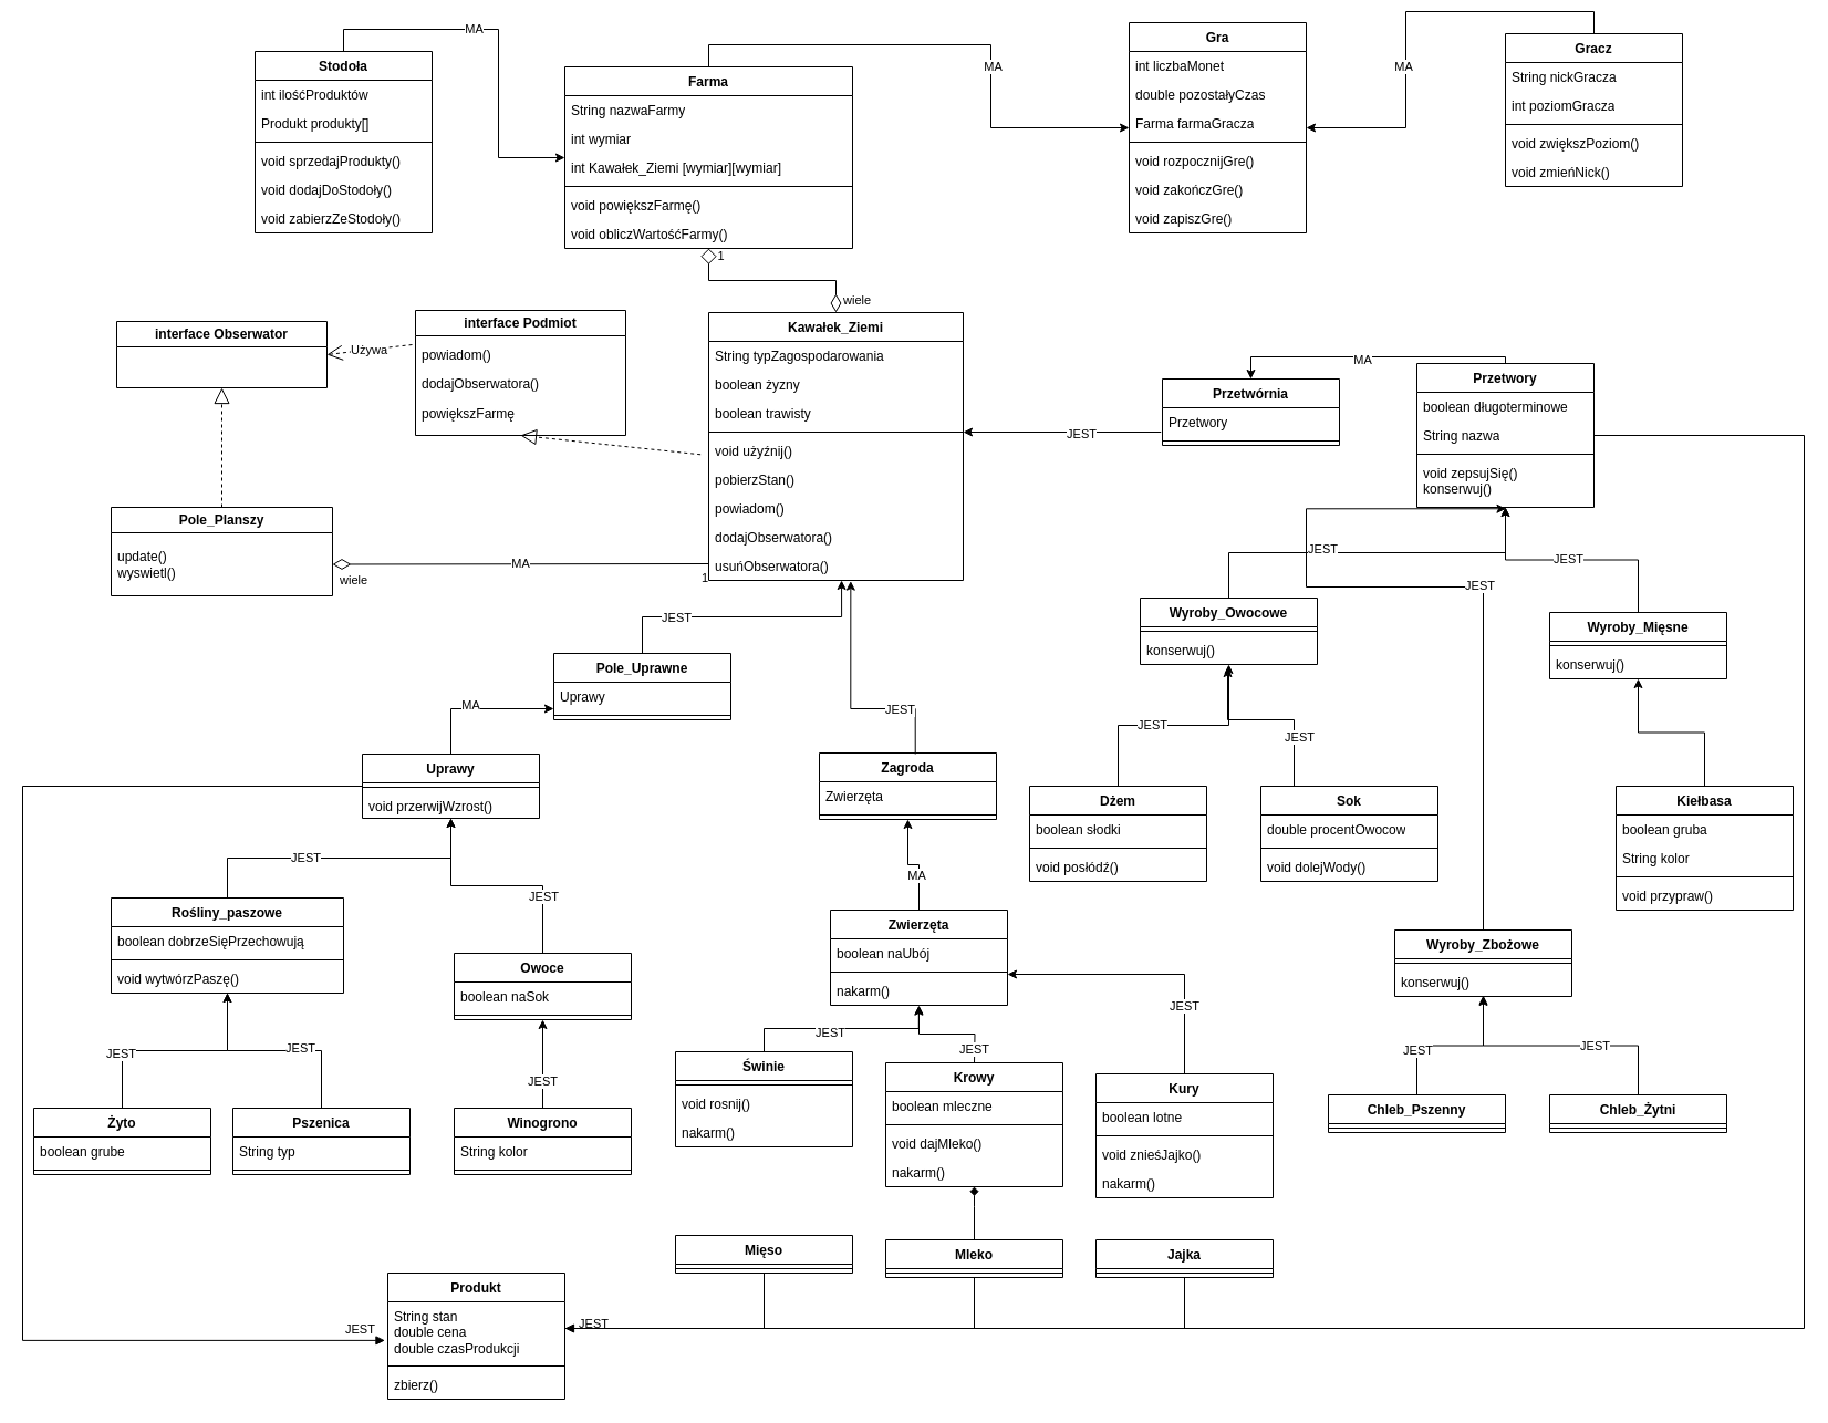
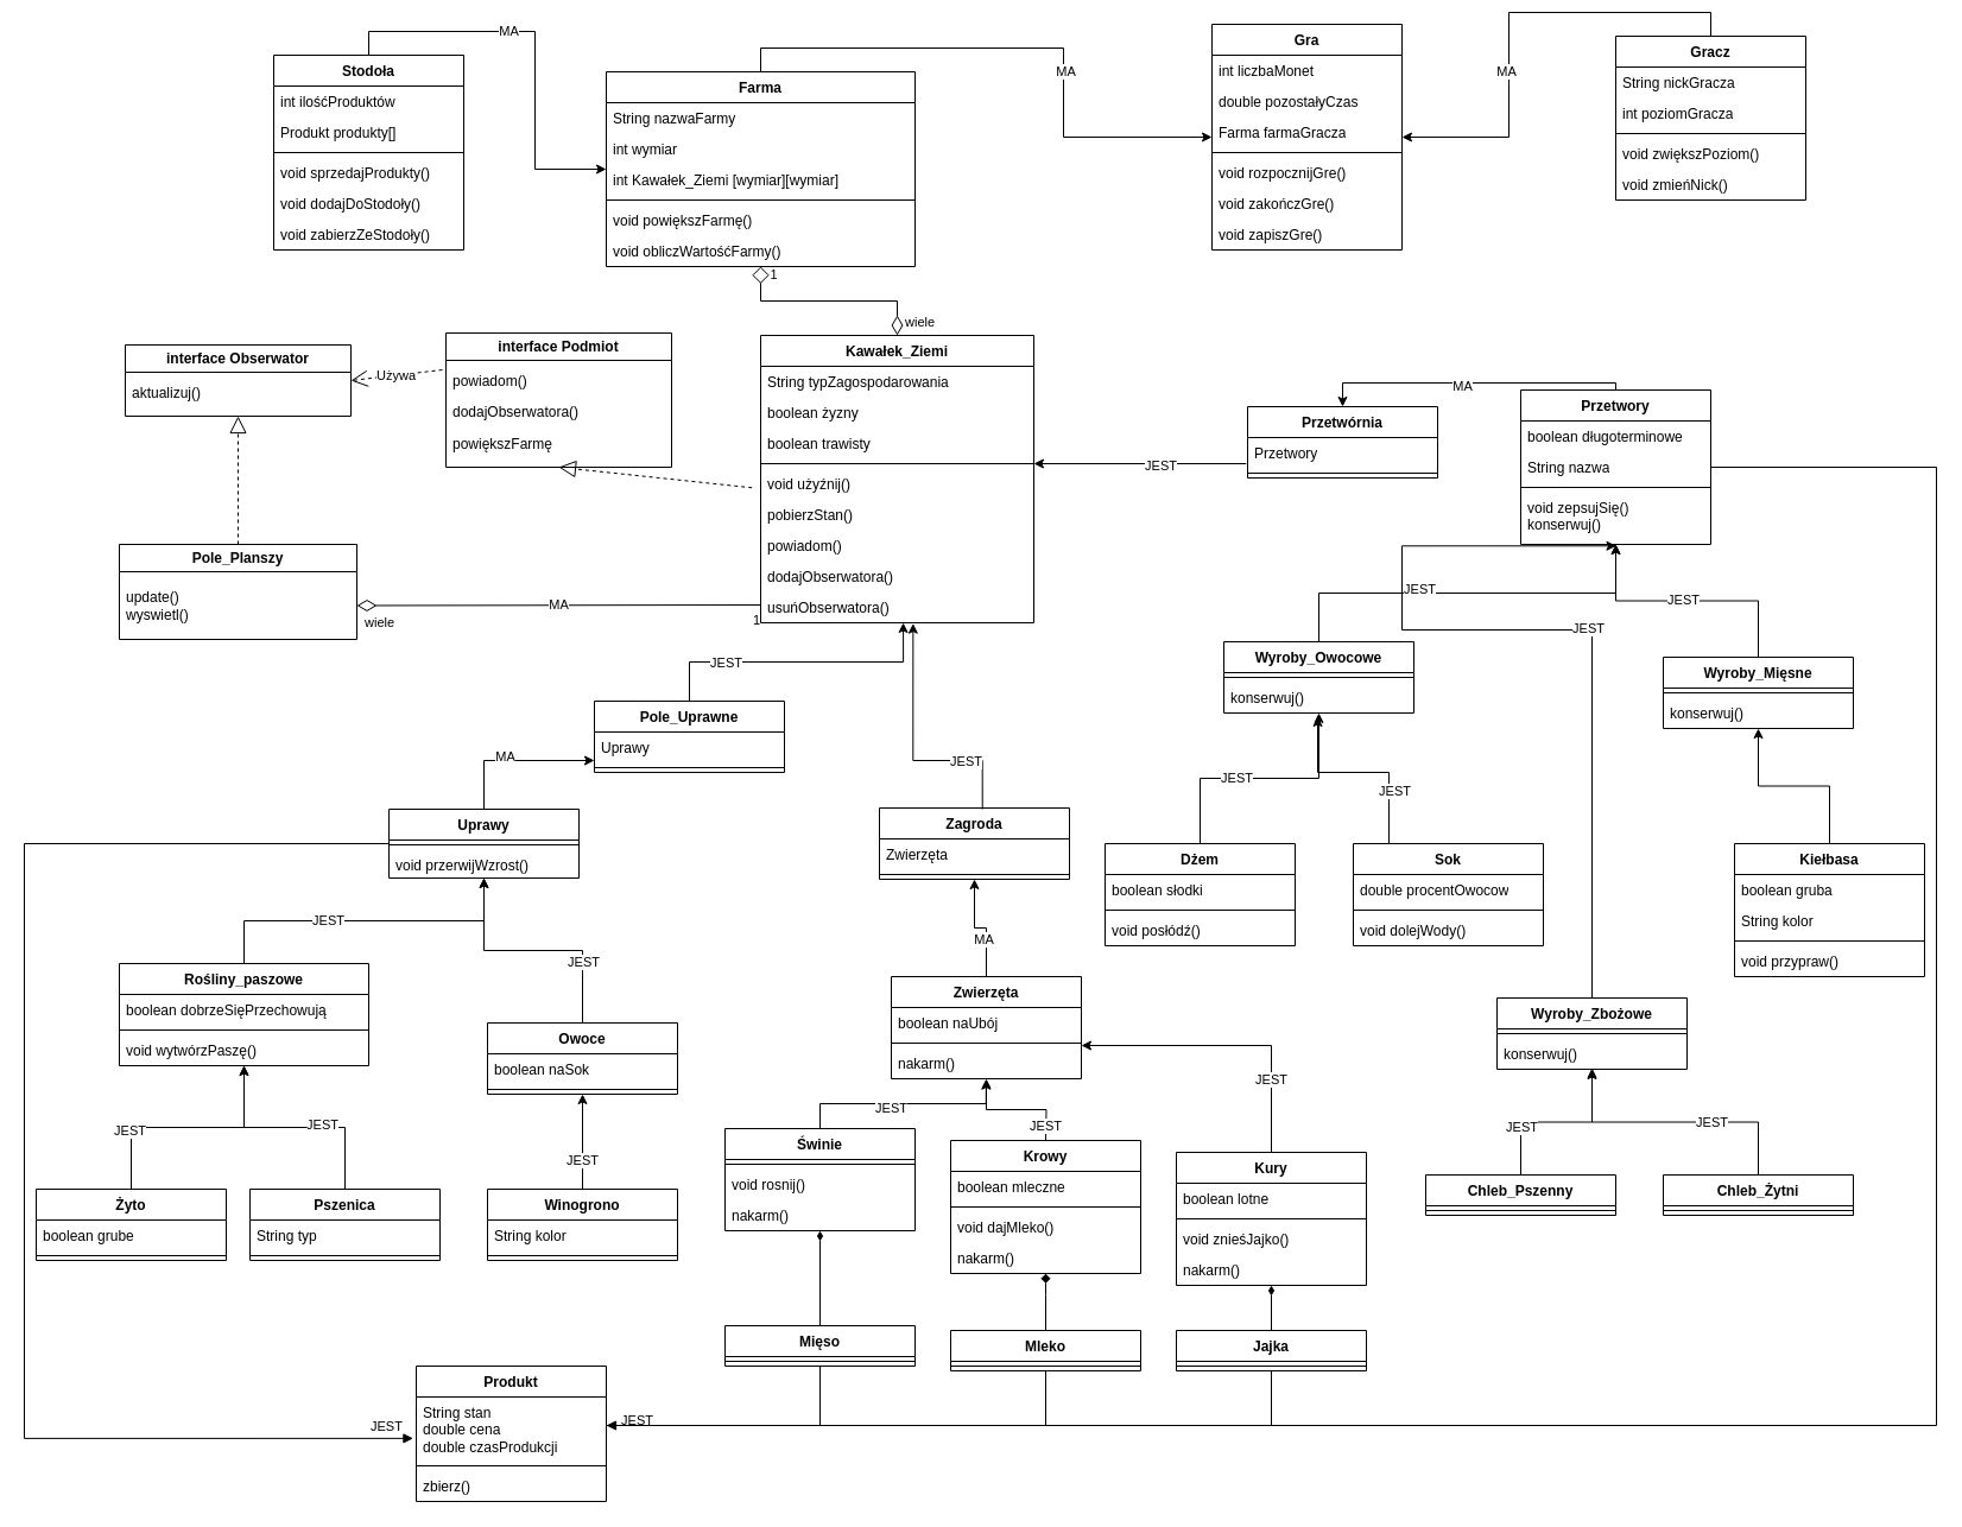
+ <mxCell id="160" value="aktualizuj()" style="text;strokeColor=none;fillColor=none;align=left;verticalAlign=top;spacingLeft=4;spacingRight=4;overflow=hidden;rotatable=0;points=[[0,0.5],[1,0.5]];portConstraint=eastwest;whiteSpace=wrap;html=1;" parent="159" vertex="1"><mxGeometry y="27" width="190" height="26" as="geometry" /></mxCell>
+ <mxCell id="148" value="" style="edgeStyle=orthogonalEdgeStyle;rounded=0;orthogonalLoop=1;jettySize=auto;html=1;startArrow=diamondThin;startFill=1;endArrow=none;endFill=0;" parent="1" source="149" target="189" edge="1"><mxGeometry relative="1" as="geometry" /></mxCell>
+ <mxCell id="81" value="" style="edgeStyle=orthogonalEdgeStyle;rounded=0;orthogonalLoop=1;jettySize=auto;html=1;startArrow=diamondThin;startFill=1;endArrow=none;endFill=0;" parent="1" source="82" target="187" edge="1"><mxGeometry relative="1" as="geometry" /></mxCell>
